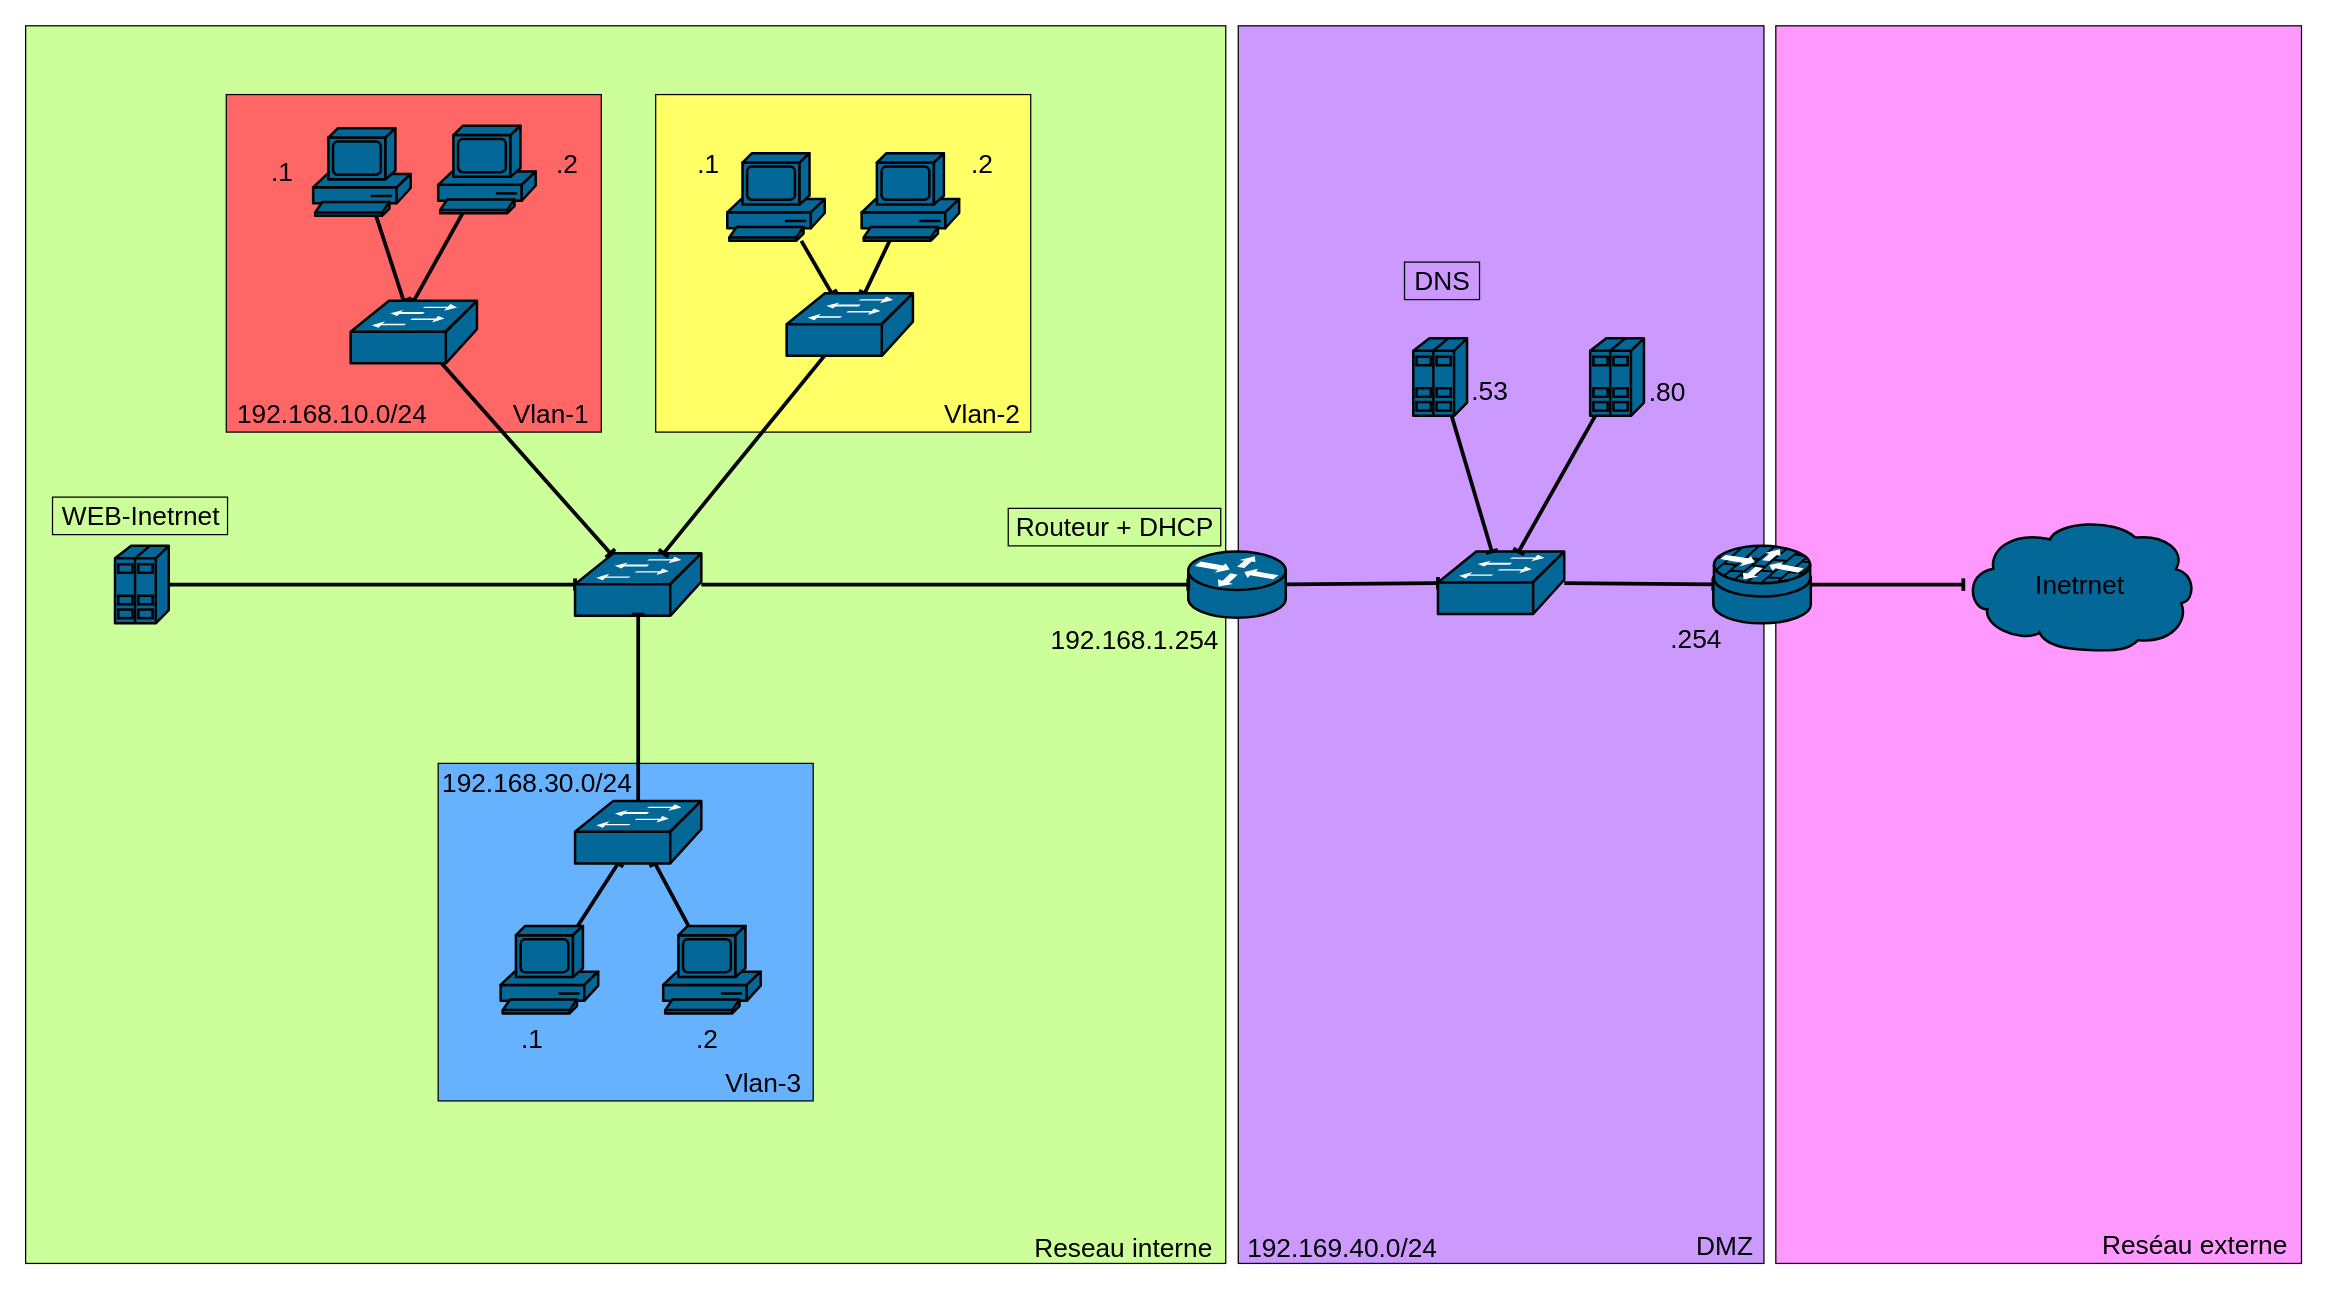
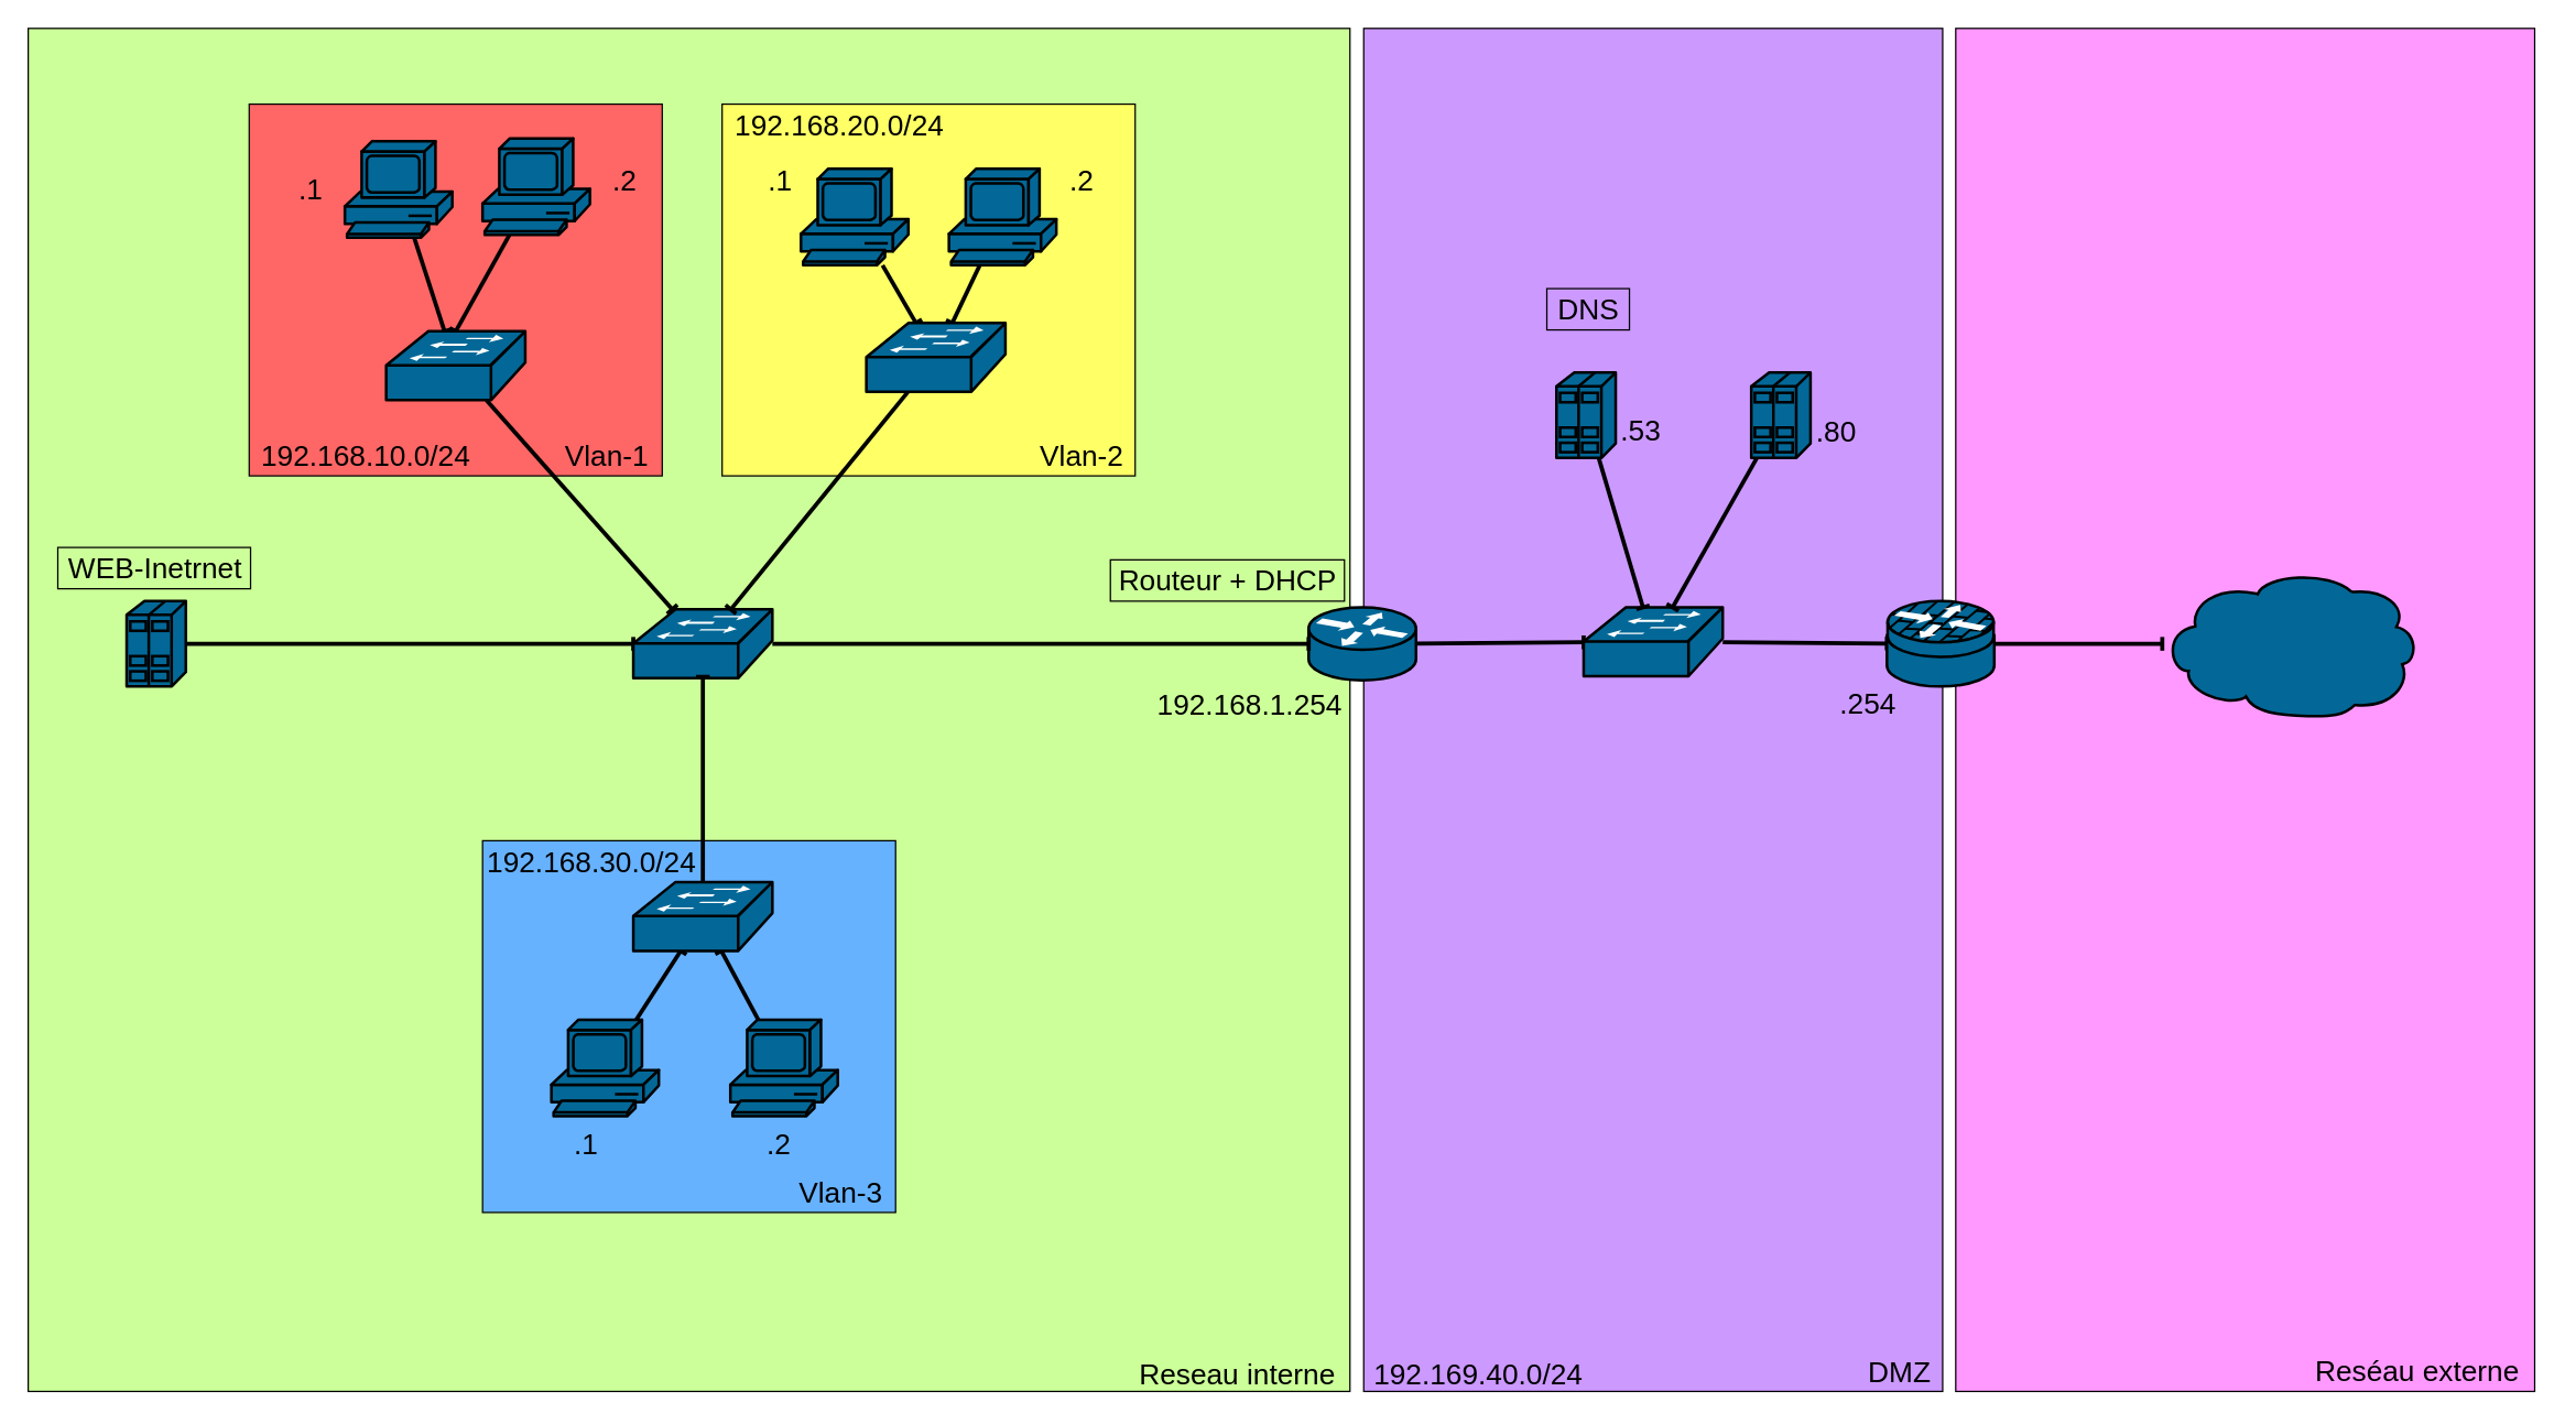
+ <mxCell id="49" value="192.168.20.0/24" style="text;html=1;resizable=0;autosize=1;align=center;verticalAlign=middle;points=[];fillColor=none;strokeColor=none;rounded=0;fontColor=#000000;fontSize=21;" parent="1" vertex="1"><mxGeometry x="524" y="75" width="170" height="30" as="geometry" /></mxCell>
- <mxCell id="62" value="Inetrnet" style="text;html=1;resizable=0;autosize=1;align=center;verticalAlign=middle;points=[];fillColor=none;strokeColor=none;rounded=0;fontSize=21;fontColor=#000000;" parent="1" vertex="1"><mxGeometry x="1618" y="452" width="90" height="30" as="geometry" /></mxCell>
